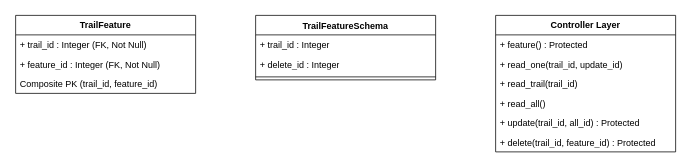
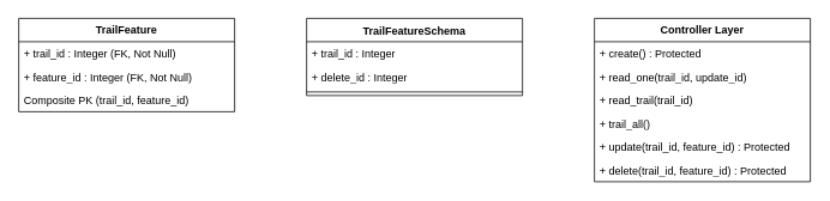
- <mxCell id="11" value="+ feature() : Protected" style="text;strokeColor=none;fillColor=none;align=left;verticalAlign=top;spacingLeft=4;spacingRight=4;overflow=hidden;rotatable=0;points=[[0,0.5],[1,0.5]];portConstraint=eastwest;whiteSpace=wrap;html=1;" vertex="1" parent="10"><mxGeometry y="26" width="240" height="26" as="geometry" /></mxCell>
+ <mxCell id="11" value="+ create() : Protected" style="text;strokeColor=none;fillColor=none;align=left;verticalAlign=top;spacingLeft=4;spacingRight=4;overflow=hidden;rotatable=0;points=[[0,0.5],[1,0.5]];portConstraint=eastwest;whiteSpace=wrap;html=1;" vertex="1" parent="10"><mxGeometry y="26" width="240" height="26" as="geometry" /></mxCell>
- <mxCell id="14" value="+ read_all()&amp;nbsp;" style="text;strokeColor=none;fillColor=none;align=left;verticalAlign=top;spacingLeft=4;spacingRight=4;overflow=hidden;rotatable=0;points=[[0,0.5],[1,0.5]];portConstraint=eastwest;whiteSpace=wrap;html=1;" vertex="1" parent="10"><mxGeometry y="104" width="240" height="26" as="geometry" /></mxCell>
+ <mxCell id="14" value="+ trail_all()&amp;nbsp;" style="text;strokeColor=none;fillColor=none;align=left;verticalAlign=top;spacingLeft=4;spacingRight=4;overflow=hidden;rotatable=0;points=[[0,0.5],[1,0.5]];portConstraint=eastwest;whiteSpace=wrap;html=1;" vertex="1" parent="10"><mxGeometry y="104" width="240" height="26" as="geometry" /></mxCell>
- <mxCell id="15" value="+ update(trail_id, all_id) : Protected" style="text;strokeColor=none;fillColor=none;align=left;verticalAlign=top;spacingLeft=4;spacingRight=4;overflow=hidden;rotatable=0;points=[[0,0.5],[1,0.5]];portConstraint=eastwest;whiteSpace=wrap;html=1;" vertex="1" parent="10"><mxGeometry y="130" width="240" height="26" as="geometry" /></mxCell>
+ <mxCell id="15" value="+ update(trail_id, feature_id) : Protected" style="text;strokeColor=none;fillColor=none;align=left;verticalAlign=top;spacingLeft=4;spacingRight=4;overflow=hidden;rotatable=0;points=[[0,0.5],[1,0.5]];portConstraint=eastwest;whiteSpace=wrap;html=1;" vertex="1" parent="10"><mxGeometry y="130" width="240" height="26" as="geometry" /></mxCell>
